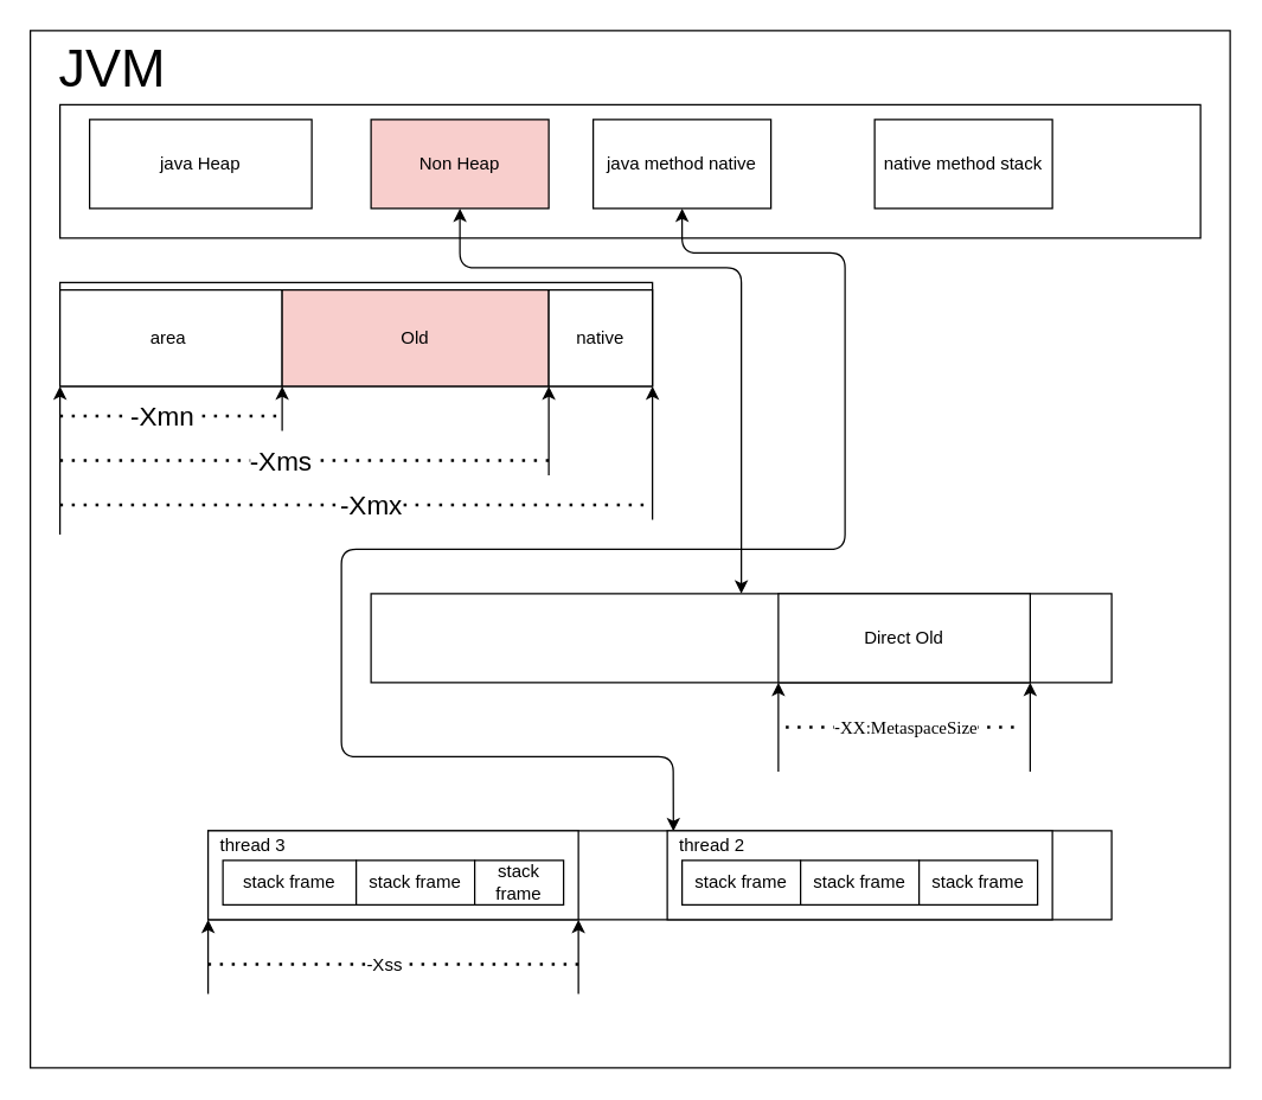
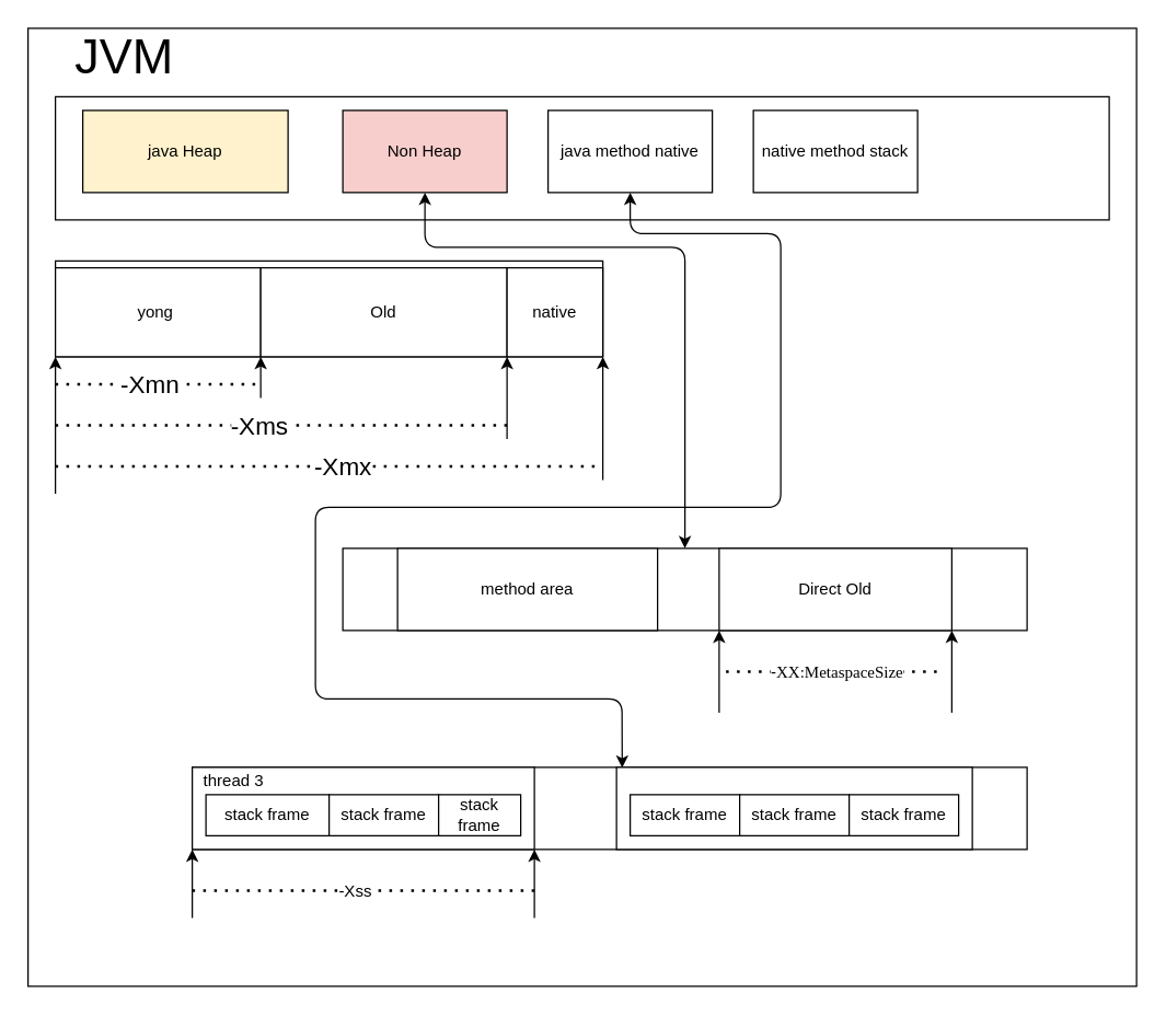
- <mxCell id="5" value="&lt;font style=&quot;font-size: 36px&quot;&gt;JVM&lt;/font&gt;" style="text;html=1;resizable=0;autosize=1;align=center;verticalAlign=middle;points=[];fillColor=none;strokeColor=none;rounded=0;" vertex="1" parent="1"><mxGeometry x="30" y="30" width="90" height="30" as="geometry" /></mxCell>
+ <mxCell id="5" value="&lt;font style=&quot;font-size: 36px&quot;&gt;JVM&lt;/font&gt;" style="text;html=1;resizable=0;autosize=1;align=center;verticalAlign=middle;points=[];fillColor=none;strokeColor=none;rounded=0;" vertex="1" parent="1"><mxGeometry x="45" y="25" width="90" height="30" as="geometry" /></mxCell>
- <mxCell id="7" value="java Heap" style="rounded=0;whiteSpace=wrap;html=1;" vertex="1" parent="1"><mxGeometry x="60" y="80" width="150" height="60" as="geometry" /></mxCell>
+ <mxCell id="7" value="java Heap" style="rounded=0;whiteSpace=wrap;html=1;fillColor=#fff2cc;" vertex="1" parent="1"><mxGeometry x="60" y="80" width="150" height="60" as="geometry" /></mxCell>
- <mxCell id="10" value="native method stack" style="rounded=0;whiteSpace=wrap;html=1;" vertex="1" parent="1"><mxGeometry x="590" y="80" width="120" height="60" as="geometry" /></mxCell>
+ <mxCell id="10" value="native method stack" style="rounded=0;whiteSpace=wrap;html=1;" vertex="1" parent="1"><mxGeometry x="550" y="80" width="120" height="60" as="geometry" /></mxCell>
- <mxCell id="13" value="Old" style="rounded=0;whiteSpace=wrap;html=1;fillColor=#f8cecc;" vertex="1" parent="1"><mxGeometry x="190" y="195" width="180" height="65" as="geometry" /></mxCell>
+ <mxCell id="13" value="Old" style="rounded=0;whiteSpace=wrap;html=1;" vertex="1" parent="1"><mxGeometry x="190" y="195" width="180" height="65" as="geometry" /></mxCell>
- <mxCell id="12" value="area&amp;nbsp;" style="rounded=0;whiteSpace=wrap;html=1;" vertex="1" parent="1"><mxGeometry x="40" y="195" width="150" height="65" as="geometry" /></mxCell>
+ <mxCell id="12" value="yong&amp;nbsp;" style="rounded=0;whiteSpace=wrap;html=1;" vertex="1" parent="1"><mxGeometry x="40" y="195" width="150" height="65" as="geometry" /></mxCell>
+ <mxCell id="26" value="method area" style="rounded=0;whiteSpace=wrap;html=1;" vertex="1" parent="1"><mxGeometry x="290" y="400" width="190" height="60" as="geometry" /></mxCell>
- <mxCell id="38" value="&lt;font style=&quot;font-size: 12px&quot;&gt;thread 2&lt;br&gt;&lt;/font&gt;" style="text;html=1;resizable=0;autosize=1;align=center;verticalAlign=middle;points=[];fillColor=none;strokeColor=none;rounded=0;" vertex="1" parent="1"><mxGeometry x="450" y="560" width="60" height="20" as="geometry" /></mxCell>
